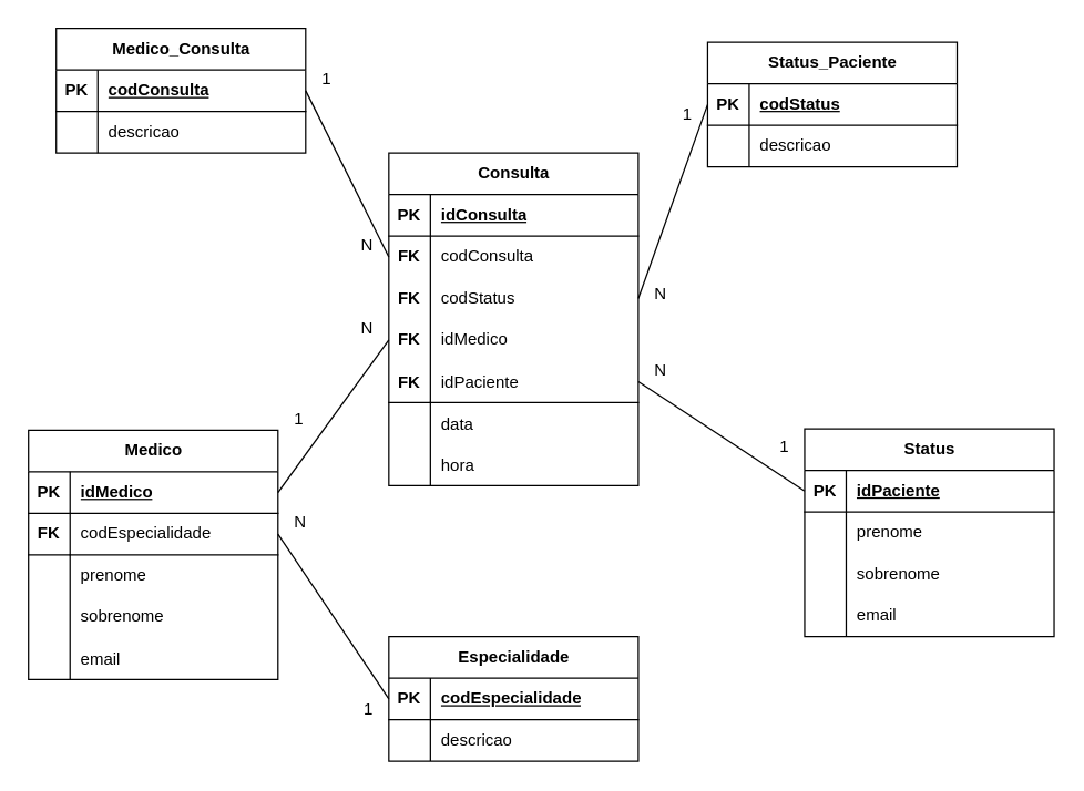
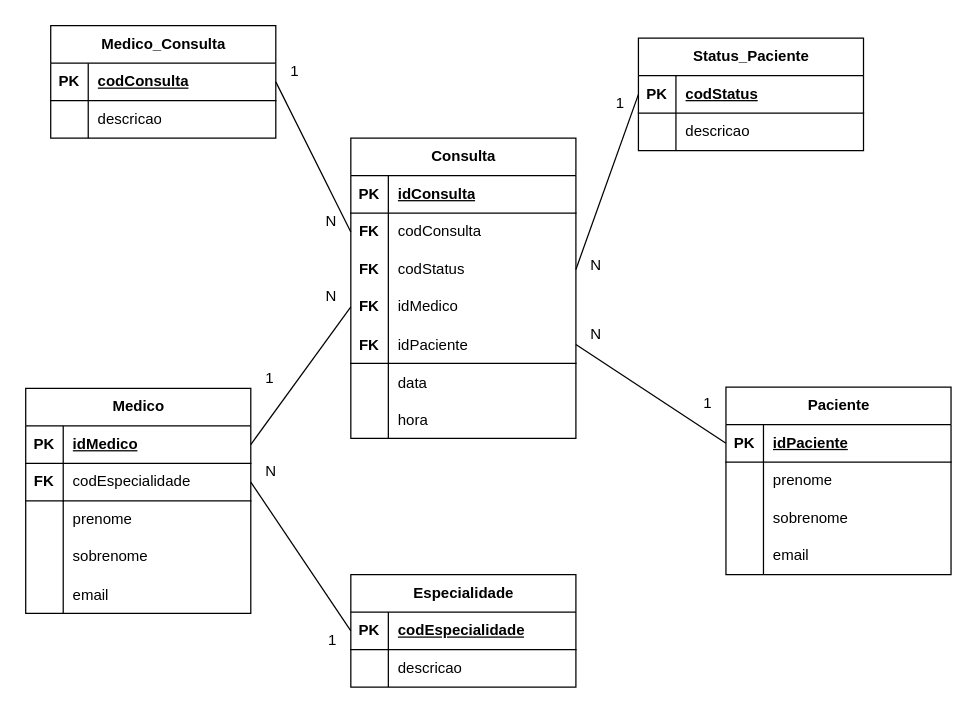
- <mxCell id="40" value="Status" style="shape=table;startSize=30;container=1;collapsible=1;childLayout=tableLayout;fixedRows=1;rowLines=0;fontStyle=1;align=center;resizeLast=1;html=1;" vertex="1" parent="1"><mxGeometry x="580" y="309" width="180" height="150" as="geometry" /></mxCell>
+ <mxCell id="40" value="Paciente" style="shape=table;startSize=30;container=1;collapsible=1;childLayout=tableLayout;fixedRows=1;rowLines=0;fontStyle=1;align=center;resizeLast=1;html=1;" vertex="1" parent="1"><mxGeometry x="580" y="309" width="180" height="150" as="geometry" /></mxCell>
